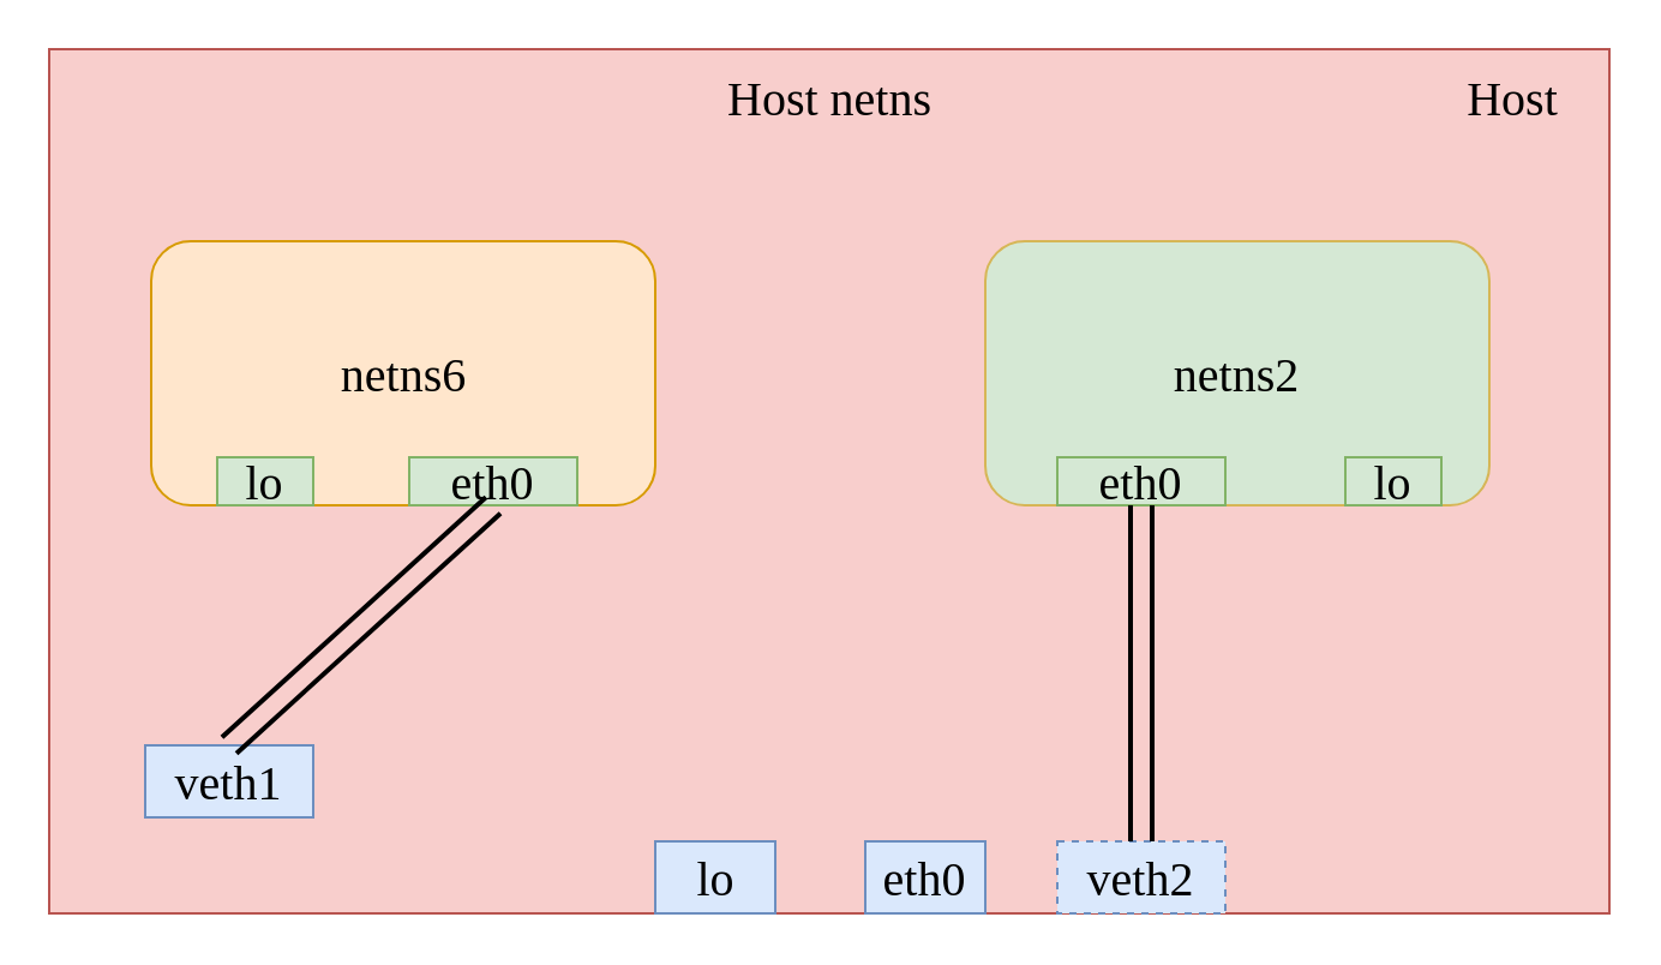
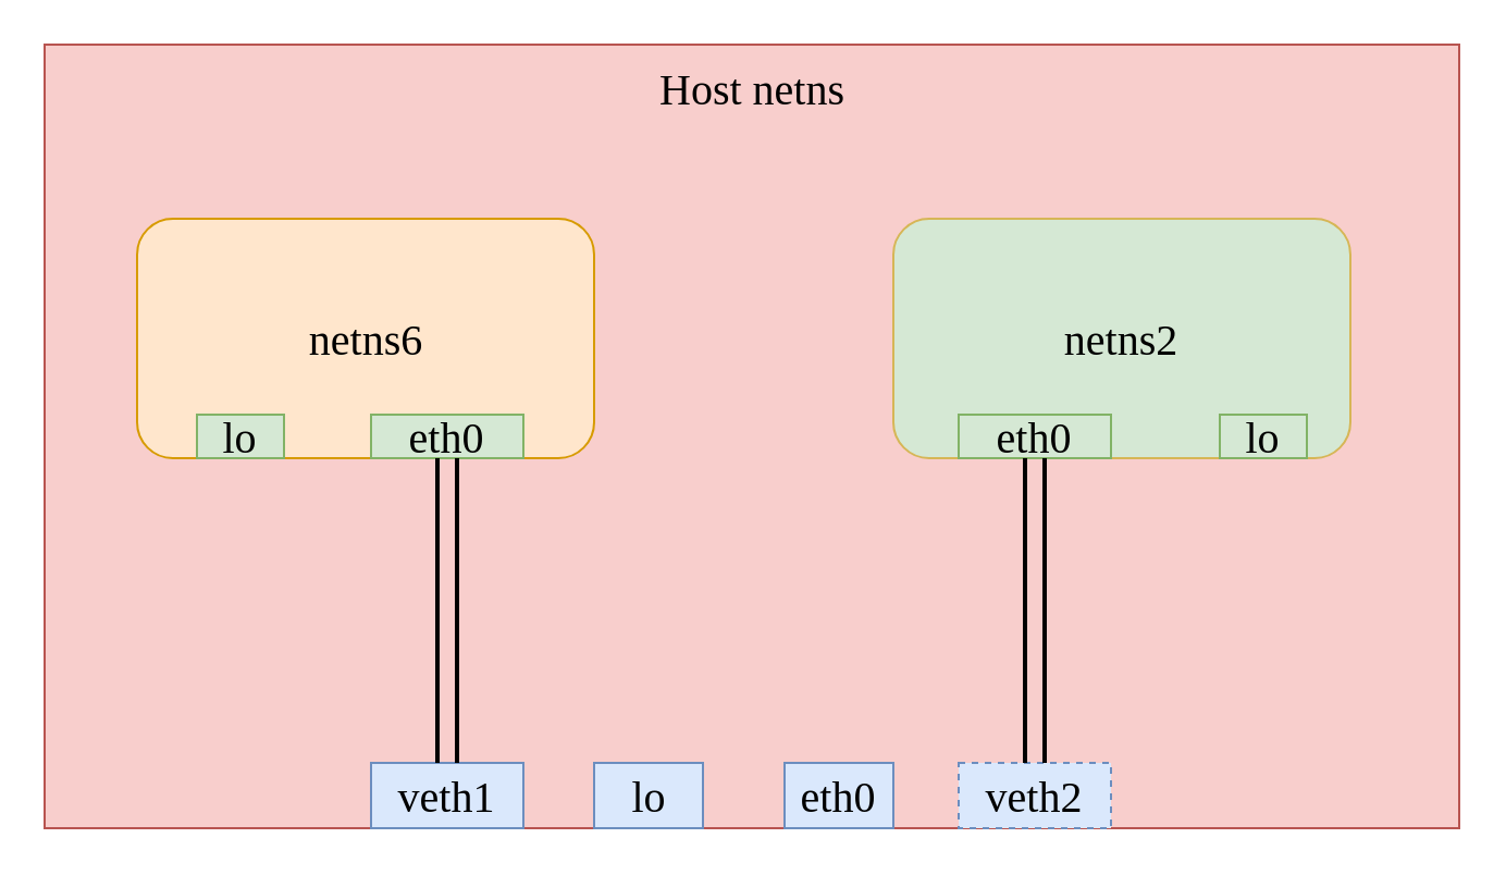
- <mxCell id="3" value="&lt;p&gt;&lt;font style=&quot;font-size: 20px&quot; face=&quot;Comic Sans MS&quot;&gt;Host&lt;/font&gt;&lt;/p&gt;" style="text;html=1;strokeColor=none;fillColor=none;align=center;verticalAlign=middle;whiteSpace=wrap;rounded=0;" parent="1" vertex="1"><mxGeometry x="610" y="30" width="40" height="20" as="geometry" /></mxCell>
- <mxCell id="9" value="&lt;font style=&quot;font-size: 20px&quot; face=&quot;Comic Sans MS&quot;&gt;veth1&lt;/font&gt;" style="rounded=0;whiteSpace=wrap;html=1;fillColor=#dae8fc;strokeColor=#6c8ebf;" parent="1" vertex="1"><mxGeometry x="60" y="310" width="70" height="30" as="geometry" /></mxCell>
+ <mxCell id="9" value="&lt;font style=&quot;font-size: 20px&quot; face=&quot;Comic Sans MS&quot;&gt;veth1&lt;/font&gt;" style="rounded=0;whiteSpace=wrap;html=1;fillColor=#dae8fc;strokeColor=#6c8ebf;" parent="1" vertex="1"><mxGeometry x="170" y="350" width="70" height="30" as="geometry" /></mxCell>
